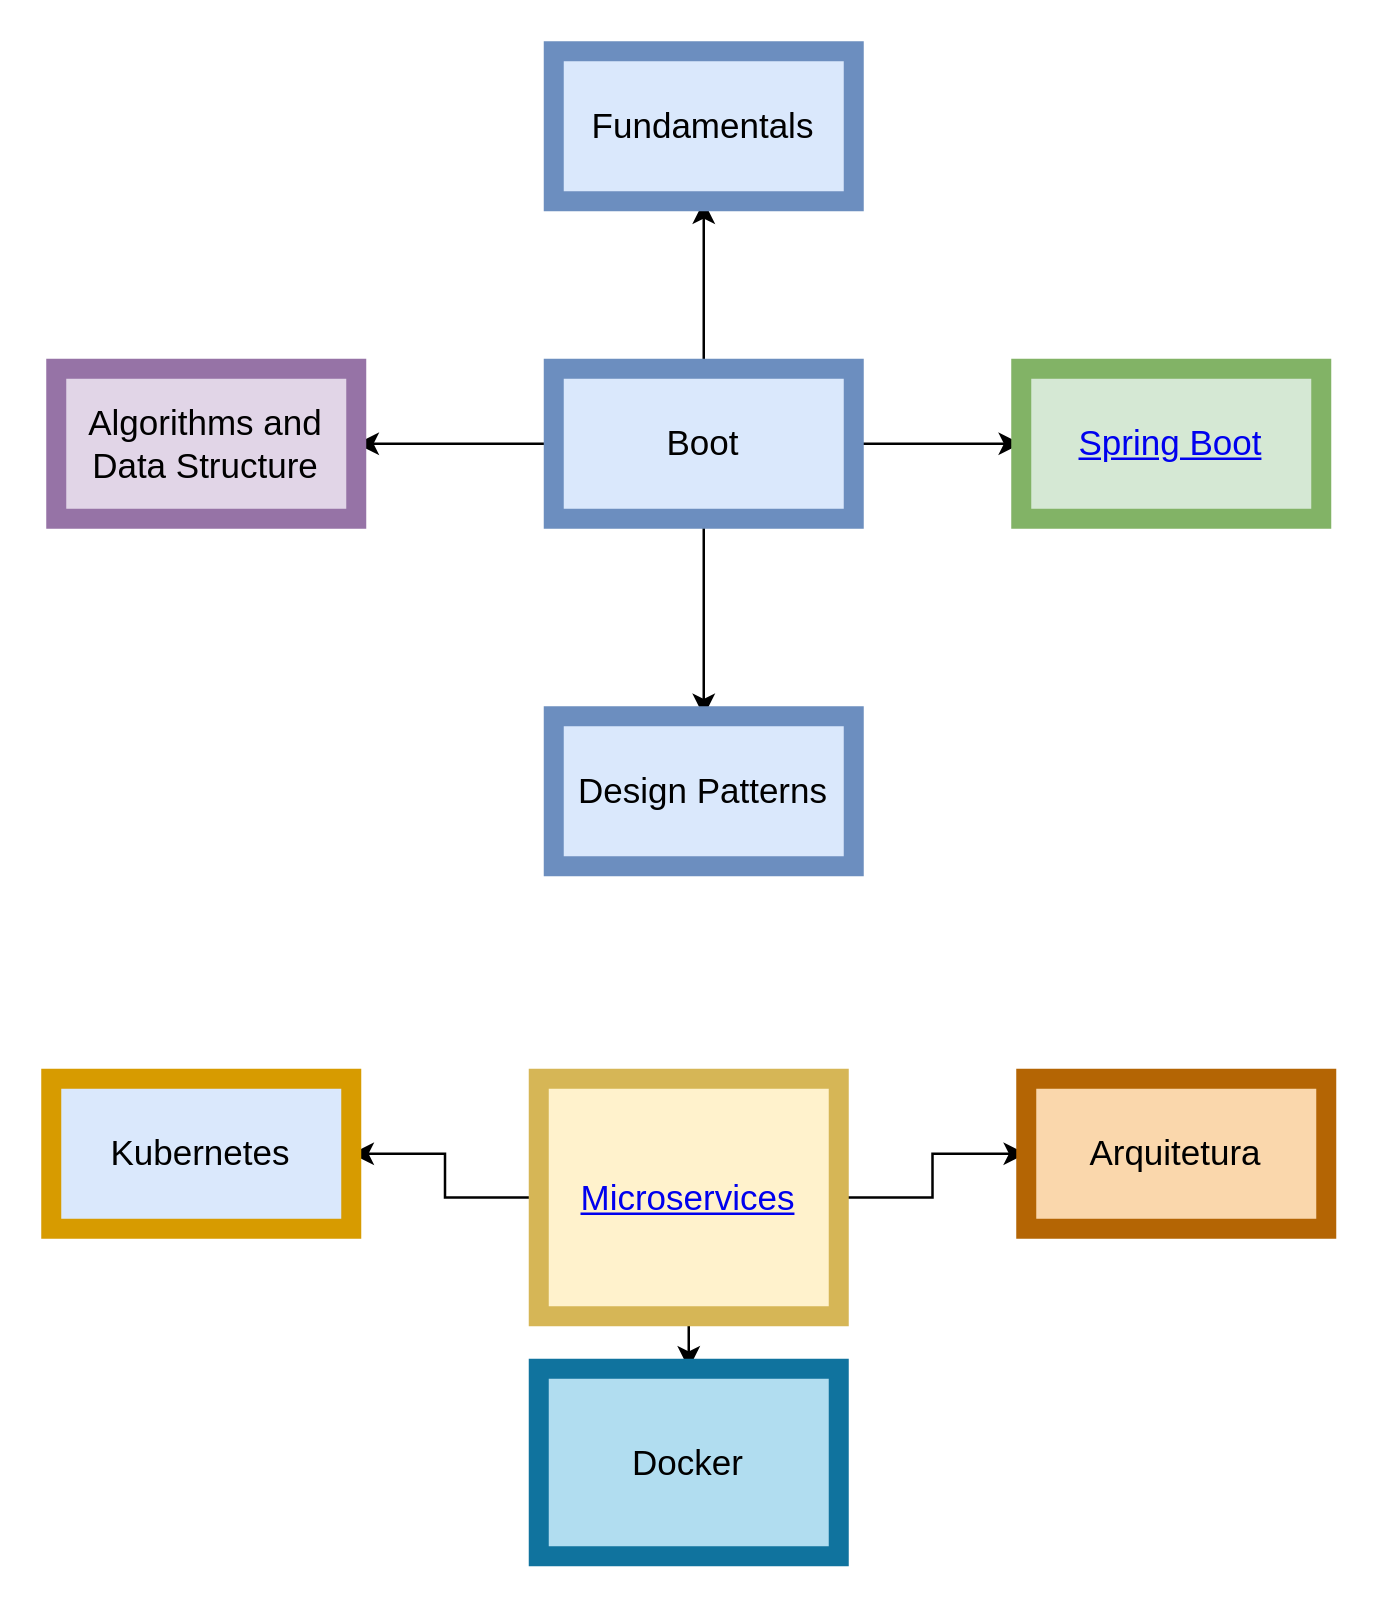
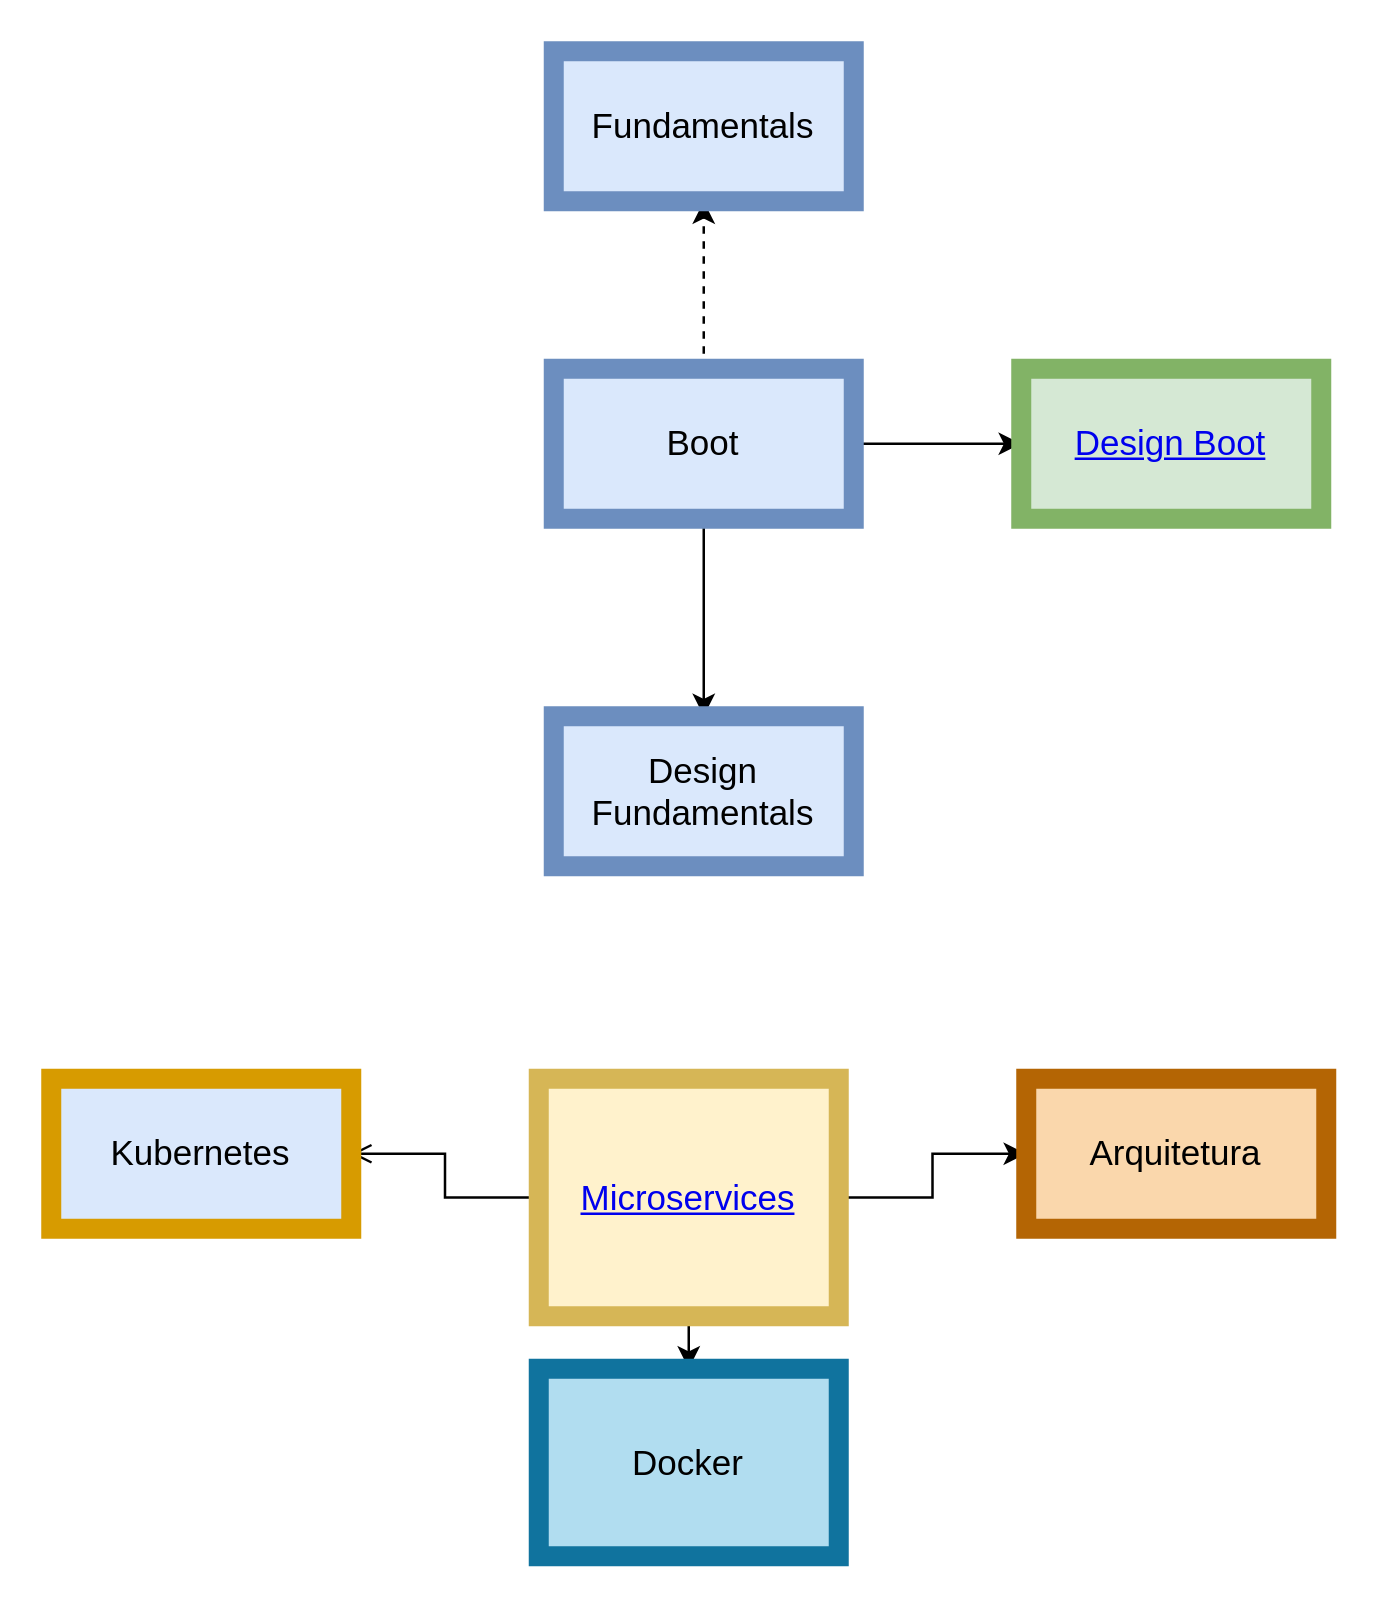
- <mxCell id="3" style="edgeStyle=orthogonalEdgeStyle;rounded=0;orthogonalLoop=1;jettySize=auto;html=1;entryX=0.5;entryY=1;entryDx=0;entryDy=0;fontSize=14;" parent="1" source="6" target="13" edge="1"><mxGeometry relative="1" as="geometry" /></mxCell>
+ <mxCell id="3" style="edgeStyle=orthogonalEdgeStyle;rounded=0;orthogonalLoop=1;jettySize=auto;html=1;entryX=0.5;entryY=1;entryDx=0;entryDy=0;fontSize=14;dashed=1;" parent="1" source="6" target="13" edge="1"><mxGeometry relative="1" as="geometry" /></mxCell>
- <mxCell id="12" value="Algorithms and Data Structure" style="rounded=0;whiteSpace=wrap;html=1;strokeWidth=8;fillColor=#e1d5e7;strokeColor=#9673a6;fontSize=14;" parent="1" vertex="1"><mxGeometry x="22" y="147" width="120" height="60" as="geometry" /></mxCell>
- <mxCell id="2" style="edgeStyle=orthogonalEdgeStyle;rounded=0;orthogonalLoop=1;jettySize=auto;html=1;fontSize=14;" parent="1" source="6" target="12" edge="1"><mxGeometry relative="1" as="geometry" /></mxCell>
- <mxCell id="11" value="&lt;a href=&quot;data:page/id,Dptkxv82JMY6hu6nzcHi&quot;&gt;Spring Boot&lt;/a&gt;" style="rounded=0;whiteSpace=wrap;html=1;strokeWidth=8;fillColor=#d5e8d4;strokeColor=#82b366;fontSize=14;" parent="1" vertex="1"><mxGeometry x="408" y="147" width="120" height="60" as="geometry" /></mxCell>
+ <mxCell id="11" value="&lt;a href=&quot;data:page/id,Dptkxv82JMY6hu6nzcHi&quot;&gt;Design Boot&lt;/a&gt;" style="rounded=0;whiteSpace=wrap;html=1;strokeWidth=8;fillColor=#d5e8d4;strokeColor=#82b366;fontSize=14;" parent="1" vertex="1"><mxGeometry x="408" y="147" width="120" height="60" as="geometry" /></mxCell>
- <mxCell id="17" value="Design Patterns" style="rounded=0;whiteSpace=wrap;html=1;strokeWidth=8;fillColor=#dae8fc;strokeColor=#6c8ebf;fontSize=14;" parent="1" vertex="1"><mxGeometry x="221" y="286" width="120" height="60" as="geometry" /></mxCell>
+ <mxCell id="17" value="Design Fundamentals" style="rounded=0;whiteSpace=wrap;html=1;strokeWidth=8;fillColor=#dae8fc;strokeColor=#6c8ebf;fontSize=14;" parent="1" vertex="1"><mxGeometry x="221" y="286" width="120" height="60" as="geometry" /></mxCell>
- <mxCell id="7" style="edgeStyle=orthogonalEdgeStyle;rounded=0;orthogonalLoop=1;jettySize=auto;html=1;fontSize=14;" parent="1" source="10" target="15" edge="1"><mxGeometry relative="1" as="geometry" /></mxCell>
+ <mxCell id="7" style="edgeStyle=orthogonalEdgeStyle;rounded=0;orthogonalLoop=1;jettySize=auto;html=1;fontSize=14;endArrow=open;" parent="1" source="10" target="15" edge="1"><mxGeometry relative="1" as="geometry" /></mxCell>
